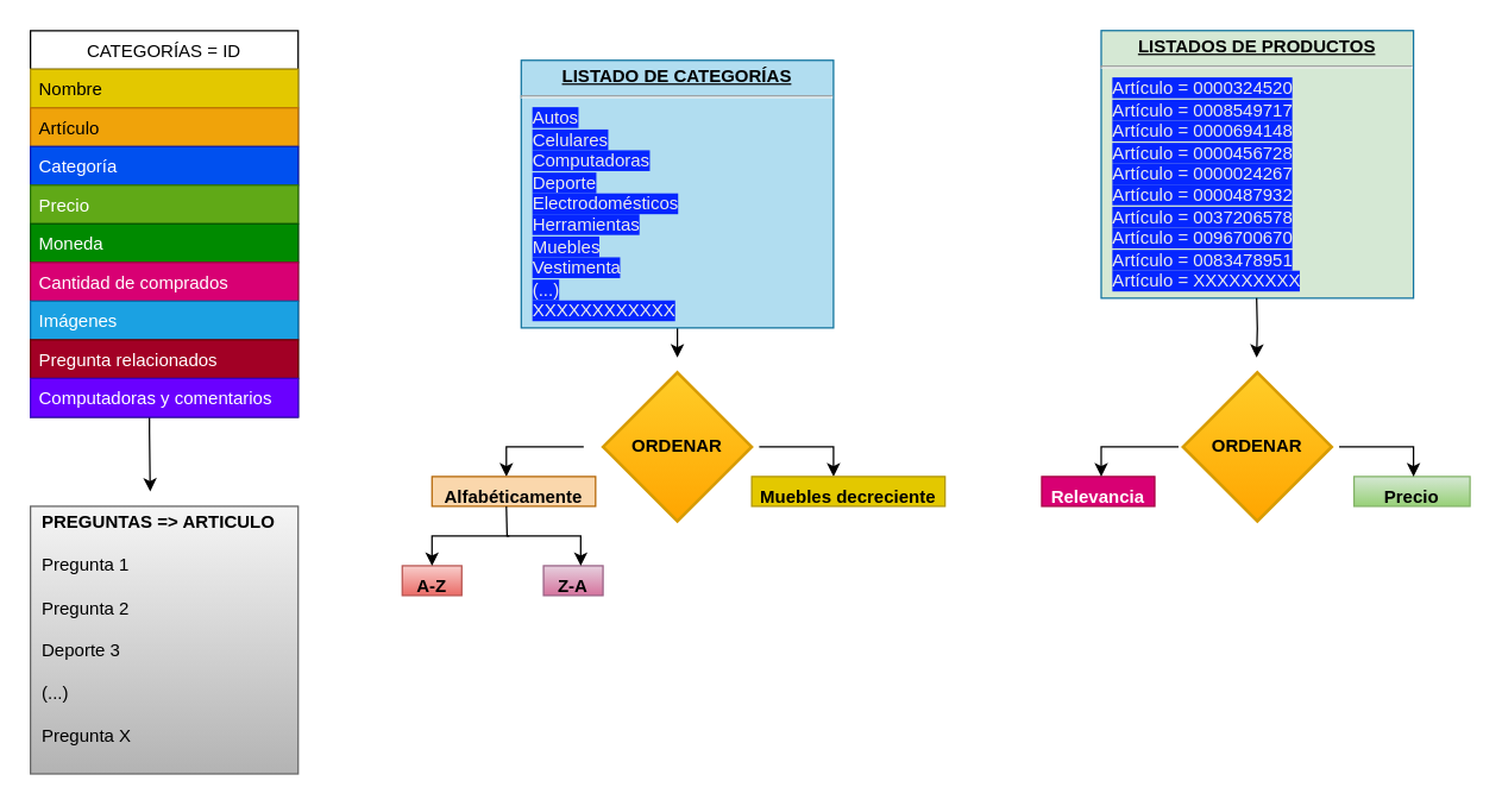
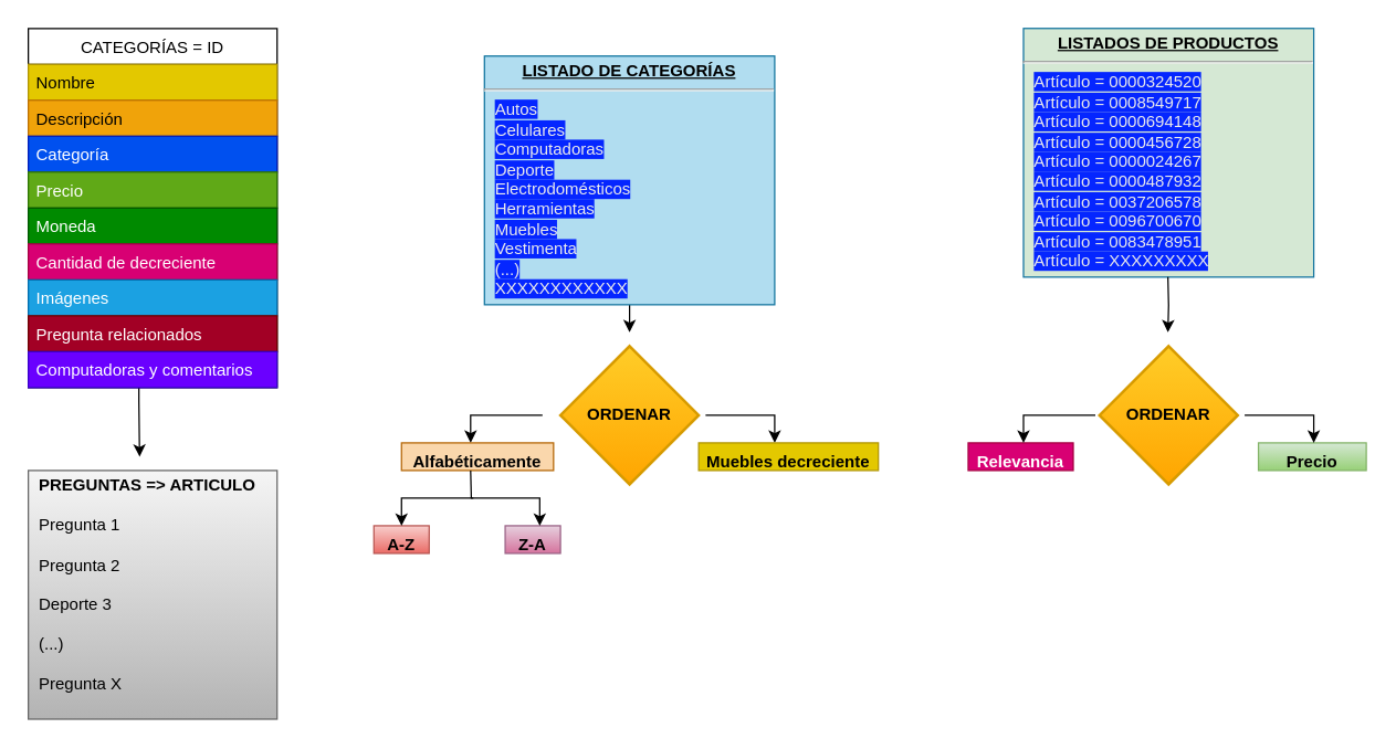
- <mxCell id="5" value="Artículo" style="text;strokeColor=#BD7000;fillColor=#f0a30a;align=left;verticalAlign=top;spacingLeft=4;spacingRight=4;overflow=hidden;rotatable=0;points=[[0,0.5],[1,0.5]];portConstraint=eastwest;fontColor=#000000;" parent="3" vertex="1"><mxGeometry y="52" width="180" height="26" as="geometry" /></mxCell>
+ <mxCell id="5" value="Descripción" style="text;strokeColor=#BD7000;fillColor=#f0a30a;align=left;verticalAlign=top;spacingLeft=4;spacingRight=4;overflow=hidden;rotatable=0;points=[[0,0.5],[1,0.5]];portConstraint=eastwest;fontColor=#000000;" parent="3" vertex="1"><mxGeometry y="52" width="180" height="26" as="geometry" /></mxCell>
- <mxCell id="9" value="Cantidad de comprados" style="text;strokeColor=#A50040;fillColor=#d80073;align=left;verticalAlign=top;spacingLeft=4;spacingRight=4;overflow=hidden;rotatable=0;points=[[0,0.5],[1,0.5]];portConstraint=eastwest;fontColor=#ffffff;" parent="3" vertex="1"><mxGeometry y="156" width="180" height="26" as="geometry" /></mxCell>
+ <mxCell id="9" value="Cantidad de decreciente" style="text;strokeColor=#A50040;fillColor=#d80073;align=left;verticalAlign=top;spacingLeft=4;spacingRight=4;overflow=hidden;rotatable=0;points=[[0,0.5],[1,0.5]];portConstraint=eastwest;fontColor=#ffffff;" parent="3" vertex="1"><mxGeometry y="156" width="180" height="26" as="geometry" /></mxCell>
